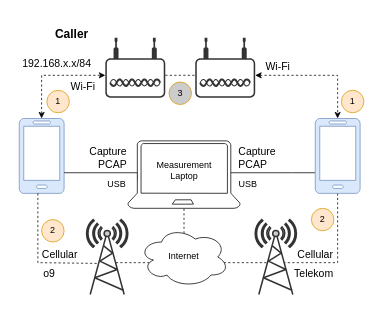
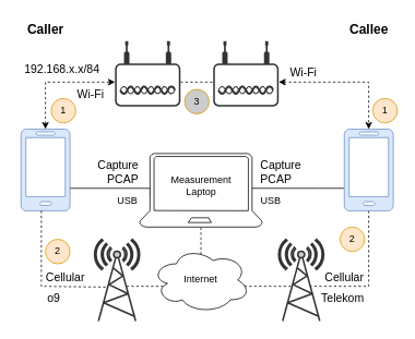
+ <mxCell id="8" value="Callee" style="text;html=1;align=center;verticalAlign=middle;resizable=0;points=[];autosize=1;strokeColor=none;fillColor=none;fontSize=16;fontStyle=1" parent="1" vertex="1"><mxGeometry x="415" y="20" width="70" height="30" as="geometry" /></mxCell>
- <mxCell id="5" value="Caller" style="text;html=1;align=center;verticalAlign=middle;resizable=0;points=[];autosize=1;strokeColor=none;fillColor=none;fontSize=16;fontStyle=1" parent="1" vertex="1"><mxGeometry x="60" y="30" width="70" height="30" as="geometry" /></mxCell>
+ <mxCell id="5" value="Caller" style="text;html=1;align=center;verticalAlign=middle;resizable=0;points=[];autosize=1;strokeColor=none;fillColor=none;fontSize=16;fontStyle=1" parent="1" vertex="1"><mxGeometry x="20" y="20" width="70" height="30" as="geometry" /></mxCell>
